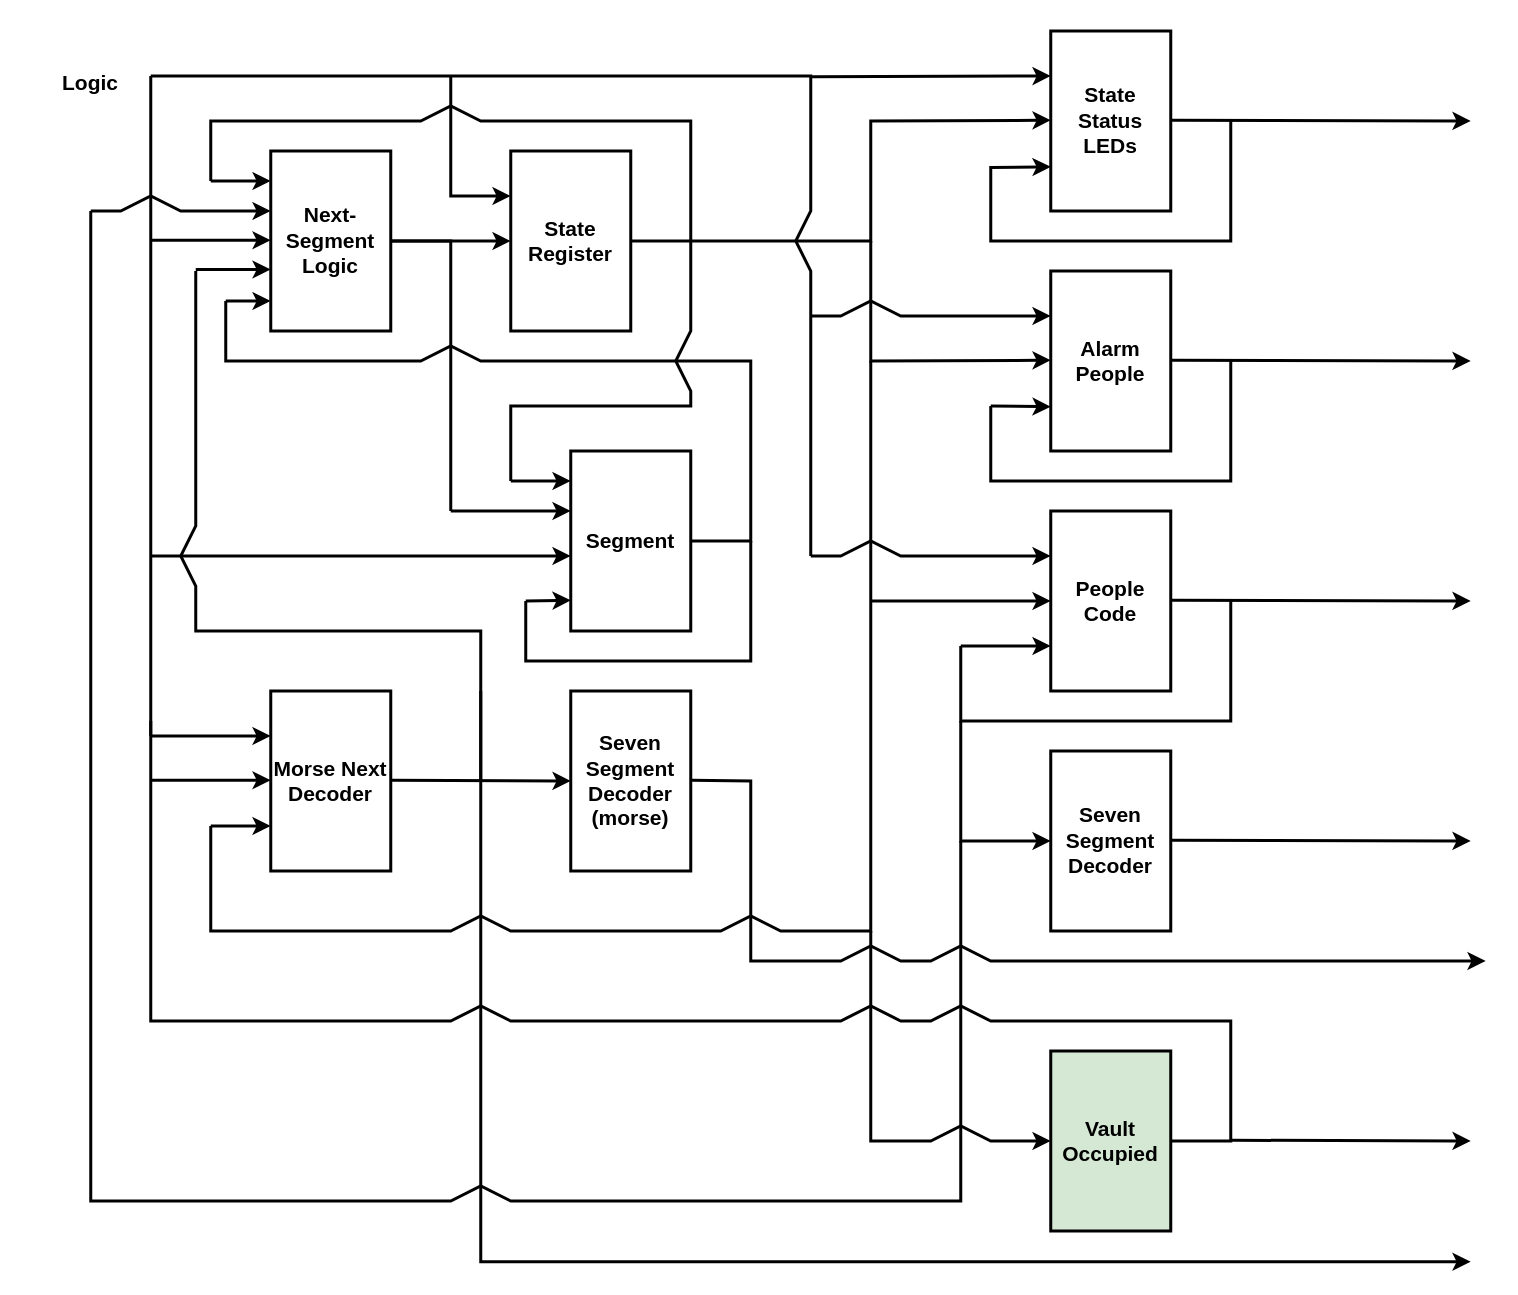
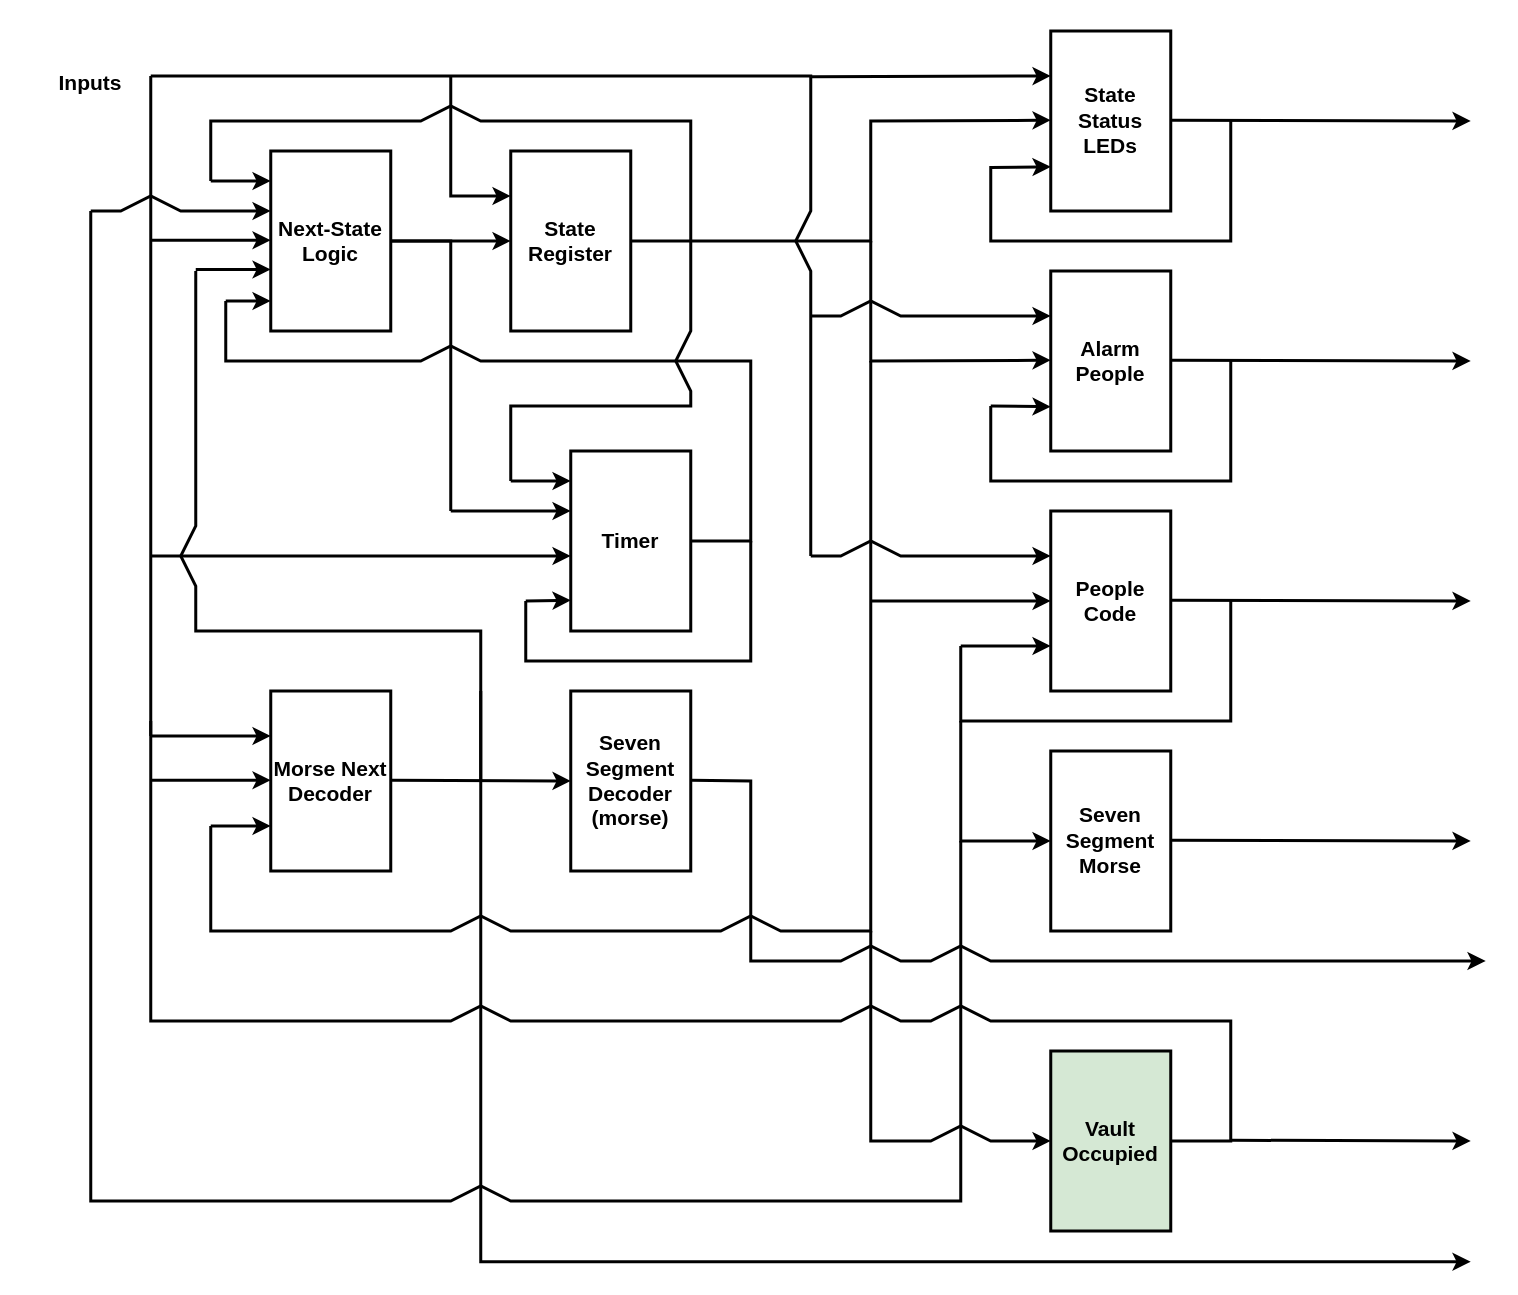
- <mxCell id="4" value="Logic" style="text;html=1;align=center;verticalAlign=middle;whiteSpace=wrap;rounded=0;fontSize=14;fontStyle=1" parent="1" vertex="1"><mxGeometry x="20" y="40" width="80" height="30" as="geometry" /></mxCell>
+ <mxCell id="4" value="Inputs" style="text;html=1;align=center;verticalAlign=middle;whiteSpace=wrap;rounded=0;fontSize=14;fontStyle=1" parent="1" vertex="1"><mxGeometry x="20" y="40" width="80" height="30" as="geometry" /></mxCell>
- <mxCell id="2" value="&lt;font style=&quot;font-size: 14px;&quot;&gt;Next-Segment Logic&lt;/font&gt;" style="rounded=0;whiteSpace=wrap;html=1;fontStyle=1;fontSize=14;strokeWidth=2;" parent="1" vertex="1"><mxGeometry x="180" y="100" width="80" height="120" as="geometry" /></mxCell>
+ <mxCell id="2" value="&lt;font style=&quot;font-size: 14px;&quot;&gt;Next-State Logic&lt;/font&gt;" style="rounded=0;whiteSpace=wrap;html=1;fontStyle=1;fontSize=14;strokeWidth=2;" parent="1" vertex="1"><mxGeometry x="180" y="100" width="80" height="120" as="geometry" /></mxCell>
- <mxCell id="7" value="Segment" style="rounded=0;whiteSpace=wrap;html=1;fontStyle=1;fontSize=14;strokeWidth=2;" parent="1" vertex="1"><mxGeometry x="380" y="300" width="80" height="120" as="geometry" /></mxCell>
+ <mxCell id="7" value="Timer" style="rounded=0;whiteSpace=wrap;html=1;fontStyle=1;fontSize=14;strokeWidth=2;" parent="1" vertex="1"><mxGeometry x="380" y="300" width="80" height="120" as="geometry" /></mxCell>
- <mxCell id="22" value="Seven Segment Decoder" style="rounded=0;whiteSpace=wrap;html=1;fontStyle=1;fontSize=14;strokeWidth=2;" parent="1" vertex="1"><mxGeometry y="500" width="80" height="120" as="geometry" x="700" /></mxCell>
+ <mxCell id="22" value="Seven Segment Morse" style="rounded=0;whiteSpace=wrap;html=1;fontStyle=1;fontSize=14;strokeWidth=2;" parent="1" vertex="1"><mxGeometry y="500" width="80" height="120" as="geometry" x="700" /></mxCell>
